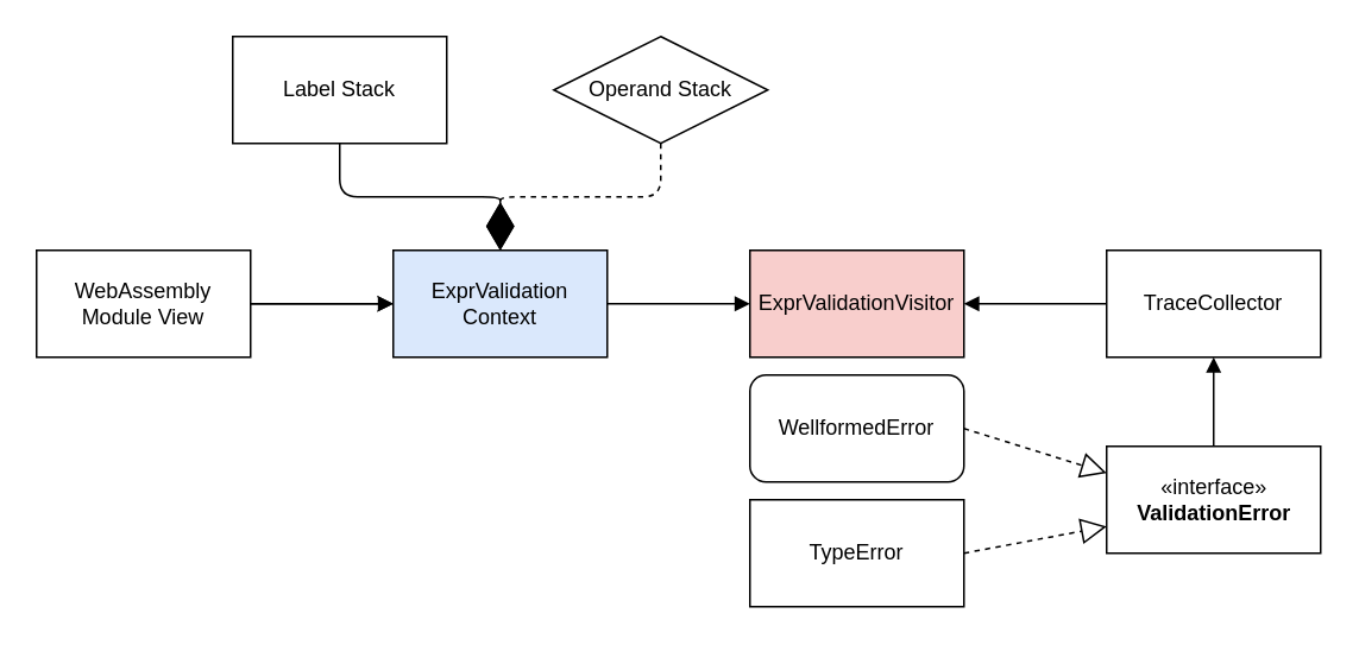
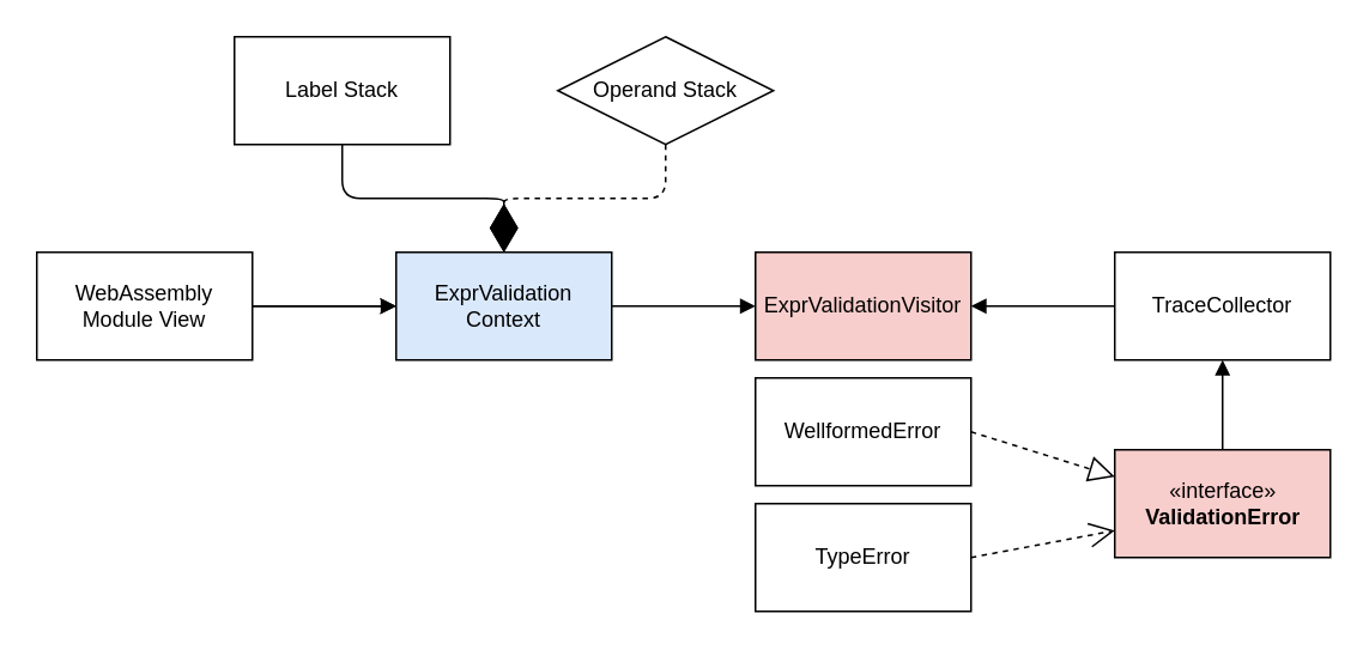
- <mxCell id="16" value="WellformedError" style="whiteSpace=wrap;html=1;rounded=1;" vertex="1" parent="1"><mxGeometry x="420" y="210" width="120" height="60" as="geometry" /></mxCell>
+ <mxCell id="16" value="WellformedError" style="rounded=0;whiteSpace=wrap;html=1;" vertex="1" parent="1"><mxGeometry x="420" y="210" width="120" height="60" as="geometry" /></mxCell>
- <mxCell id="14" value="«interface»&lt;br&gt;&lt;b&gt;ValidationError&lt;/b&gt;" style="html=1;" vertex="1" parent="1"><mxGeometry x="620" y="250" width="120" height="60" as="geometry" /></mxCell>
+ <mxCell id="14" value="«interface»&lt;br&gt;&lt;b&gt;ValidationError&lt;/b&gt;" style="html=1;fillColor=#f8cecc;" vertex="1" parent="1"><mxGeometry x="620" y="250" width="120" height="60" as="geometry" /></mxCell>
- <mxCell id="19" value="" style="endArrow=block;dashed=1;endFill=0;endSize=12;html=1;entryX=0;entryY=0.75;entryDx=0;entryDy=0;exitX=1;exitY=0.5;exitDx=0;exitDy=0;" edge="1" parent="1" source="17" target="14"><mxGeometry width="160" relative="1" as="geometry"><mxPoint x="550" y="250" as="sourcePoint" /><mxPoint x="630" y="275" as="targetPoint" /></mxGeometry></mxCell>
+ <mxCell id="19" value="" style="endArrow=open;dashed=1;endFill=0;endSize=12;html=1;entryX=0;entryY=0.75;entryDx=0;entryDy=0;exitX=1;exitY=0.5;exitDx=0;exitDy=0;" edge="1" parent="1" source="17" target="14"><mxGeometry width="160" relative="1" as="geometry"><mxPoint x="550" y="250" as="sourcePoint" /><mxPoint x="630" y="275" as="targetPoint" /></mxGeometry></mxCell>
